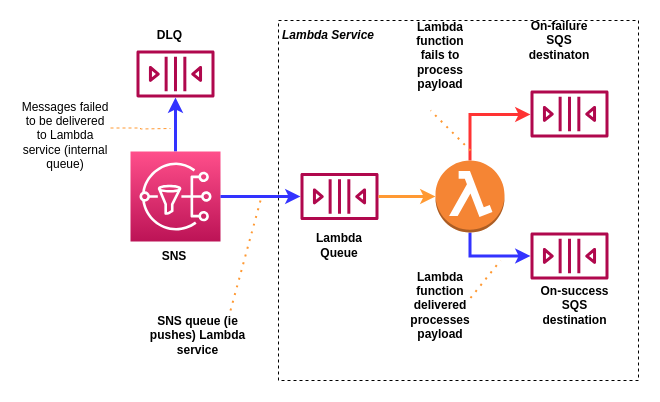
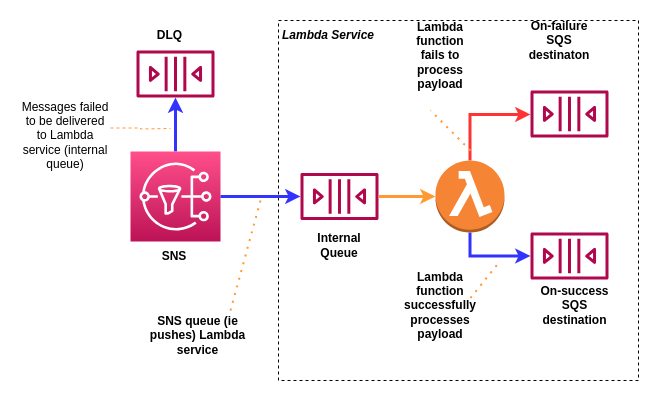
- <mxCell id="8" value="&lt;b&gt;Lambda&lt;br&gt;Queue&lt;/b&gt;" style="text;html=1;strokeColor=none;fillColor=none;align=center;verticalAlign=middle;whiteSpace=wrap;rounded=0;" vertex="1" parent="1"><mxGeometry x="309" y="230" width="60" height="30" as="geometry" /></mxCell>
+ <mxCell id="8" value="&lt;b&gt;Internal&lt;br&gt;Queue&lt;/b&gt;" style="text;html=1;strokeColor=none;fillColor=none;align=center;verticalAlign=middle;whiteSpace=wrap;rounded=0;" vertex="1" parent="1"><mxGeometry x="309" y="230" width="60" height="30" as="geometry" /></mxCell>
- <mxCell id="24" value="&lt;b&gt;Lambda function delivered processes payload&lt;/b&gt;" style="text;html=1;strokeColor=none;fillColor=none;align=center;verticalAlign=middle;whiteSpace=wrap;rounded=0;dashed=1;" vertex="1" parent="1"><mxGeometry x="410" y="290" width="60" height="30" as="geometry" /></mxCell>
+ <mxCell id="24" value="&lt;b&gt;Lambda function successfully processes payload&lt;/b&gt;" style="text;html=1;strokeColor=none;fillColor=none;align=center;verticalAlign=middle;whiteSpace=wrap;rounded=0;dashed=1;" vertex="1" parent="1"><mxGeometry x="410" y="290" width="60" height="30" as="geometry" /></mxCell>
